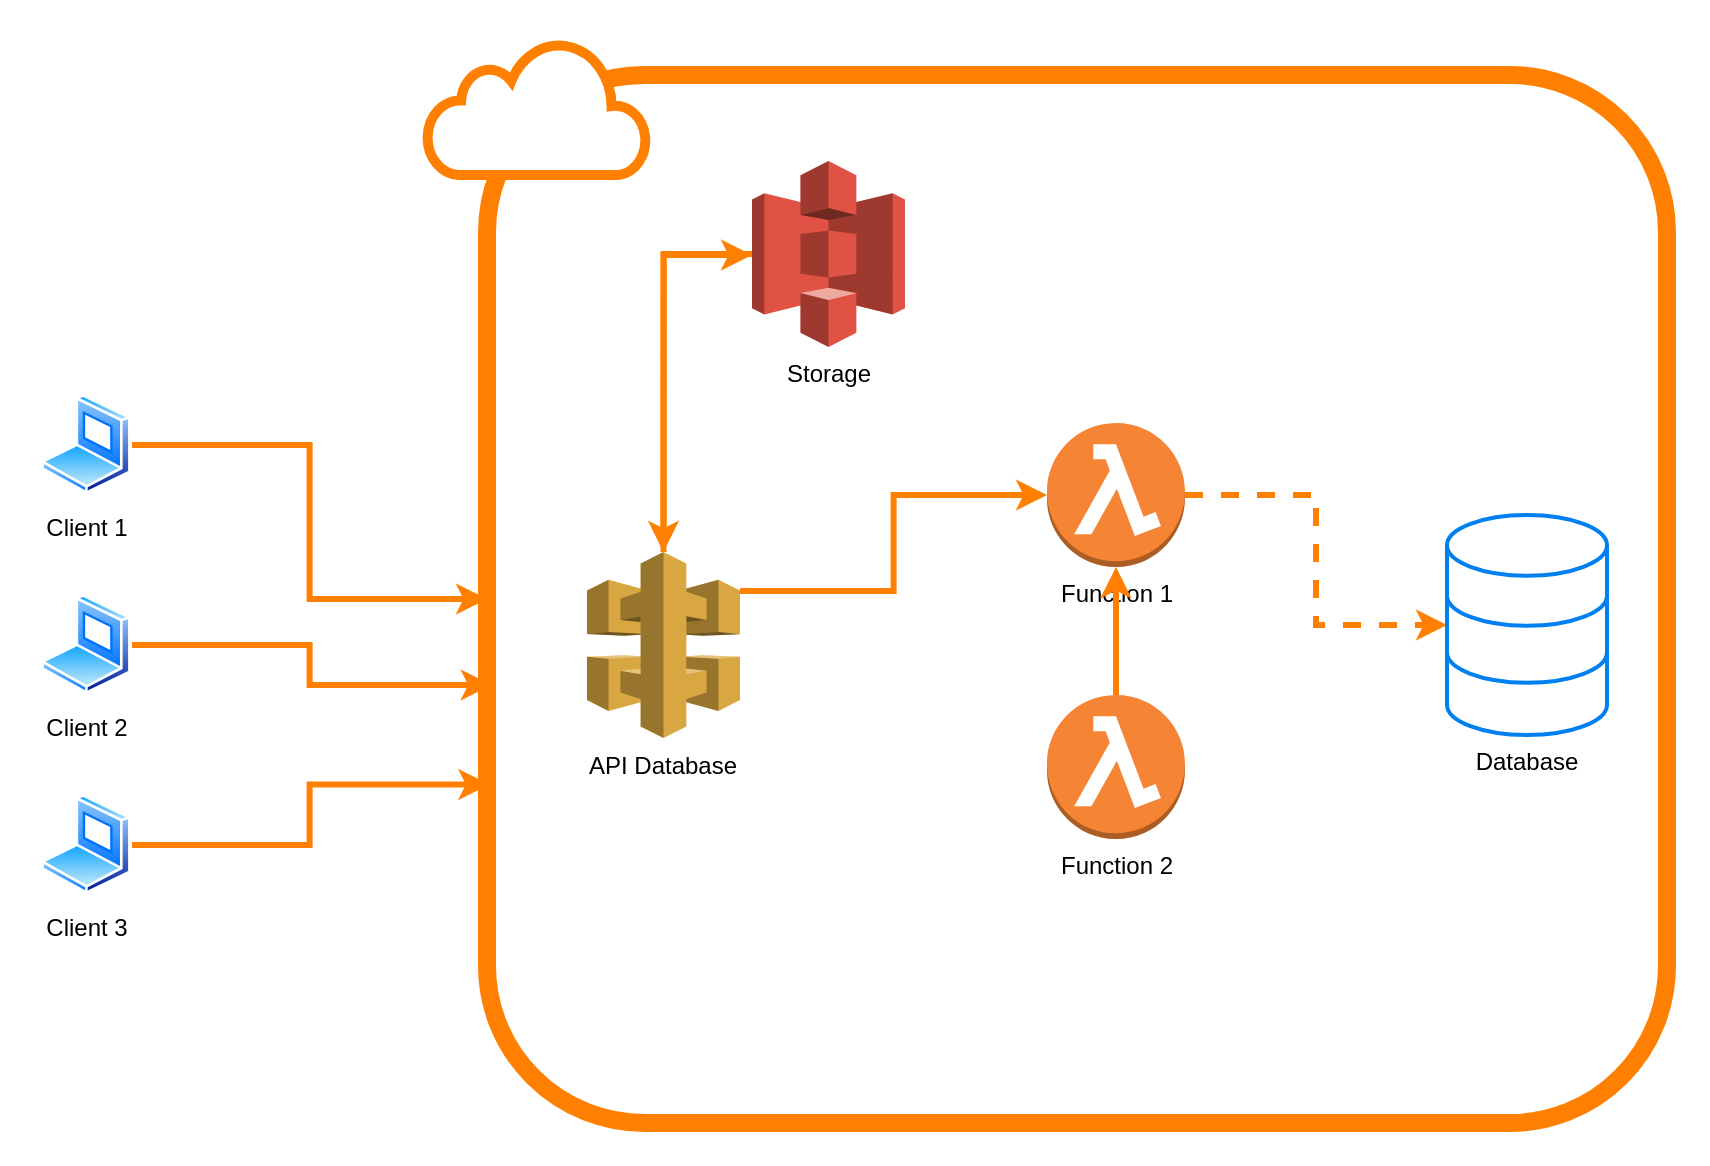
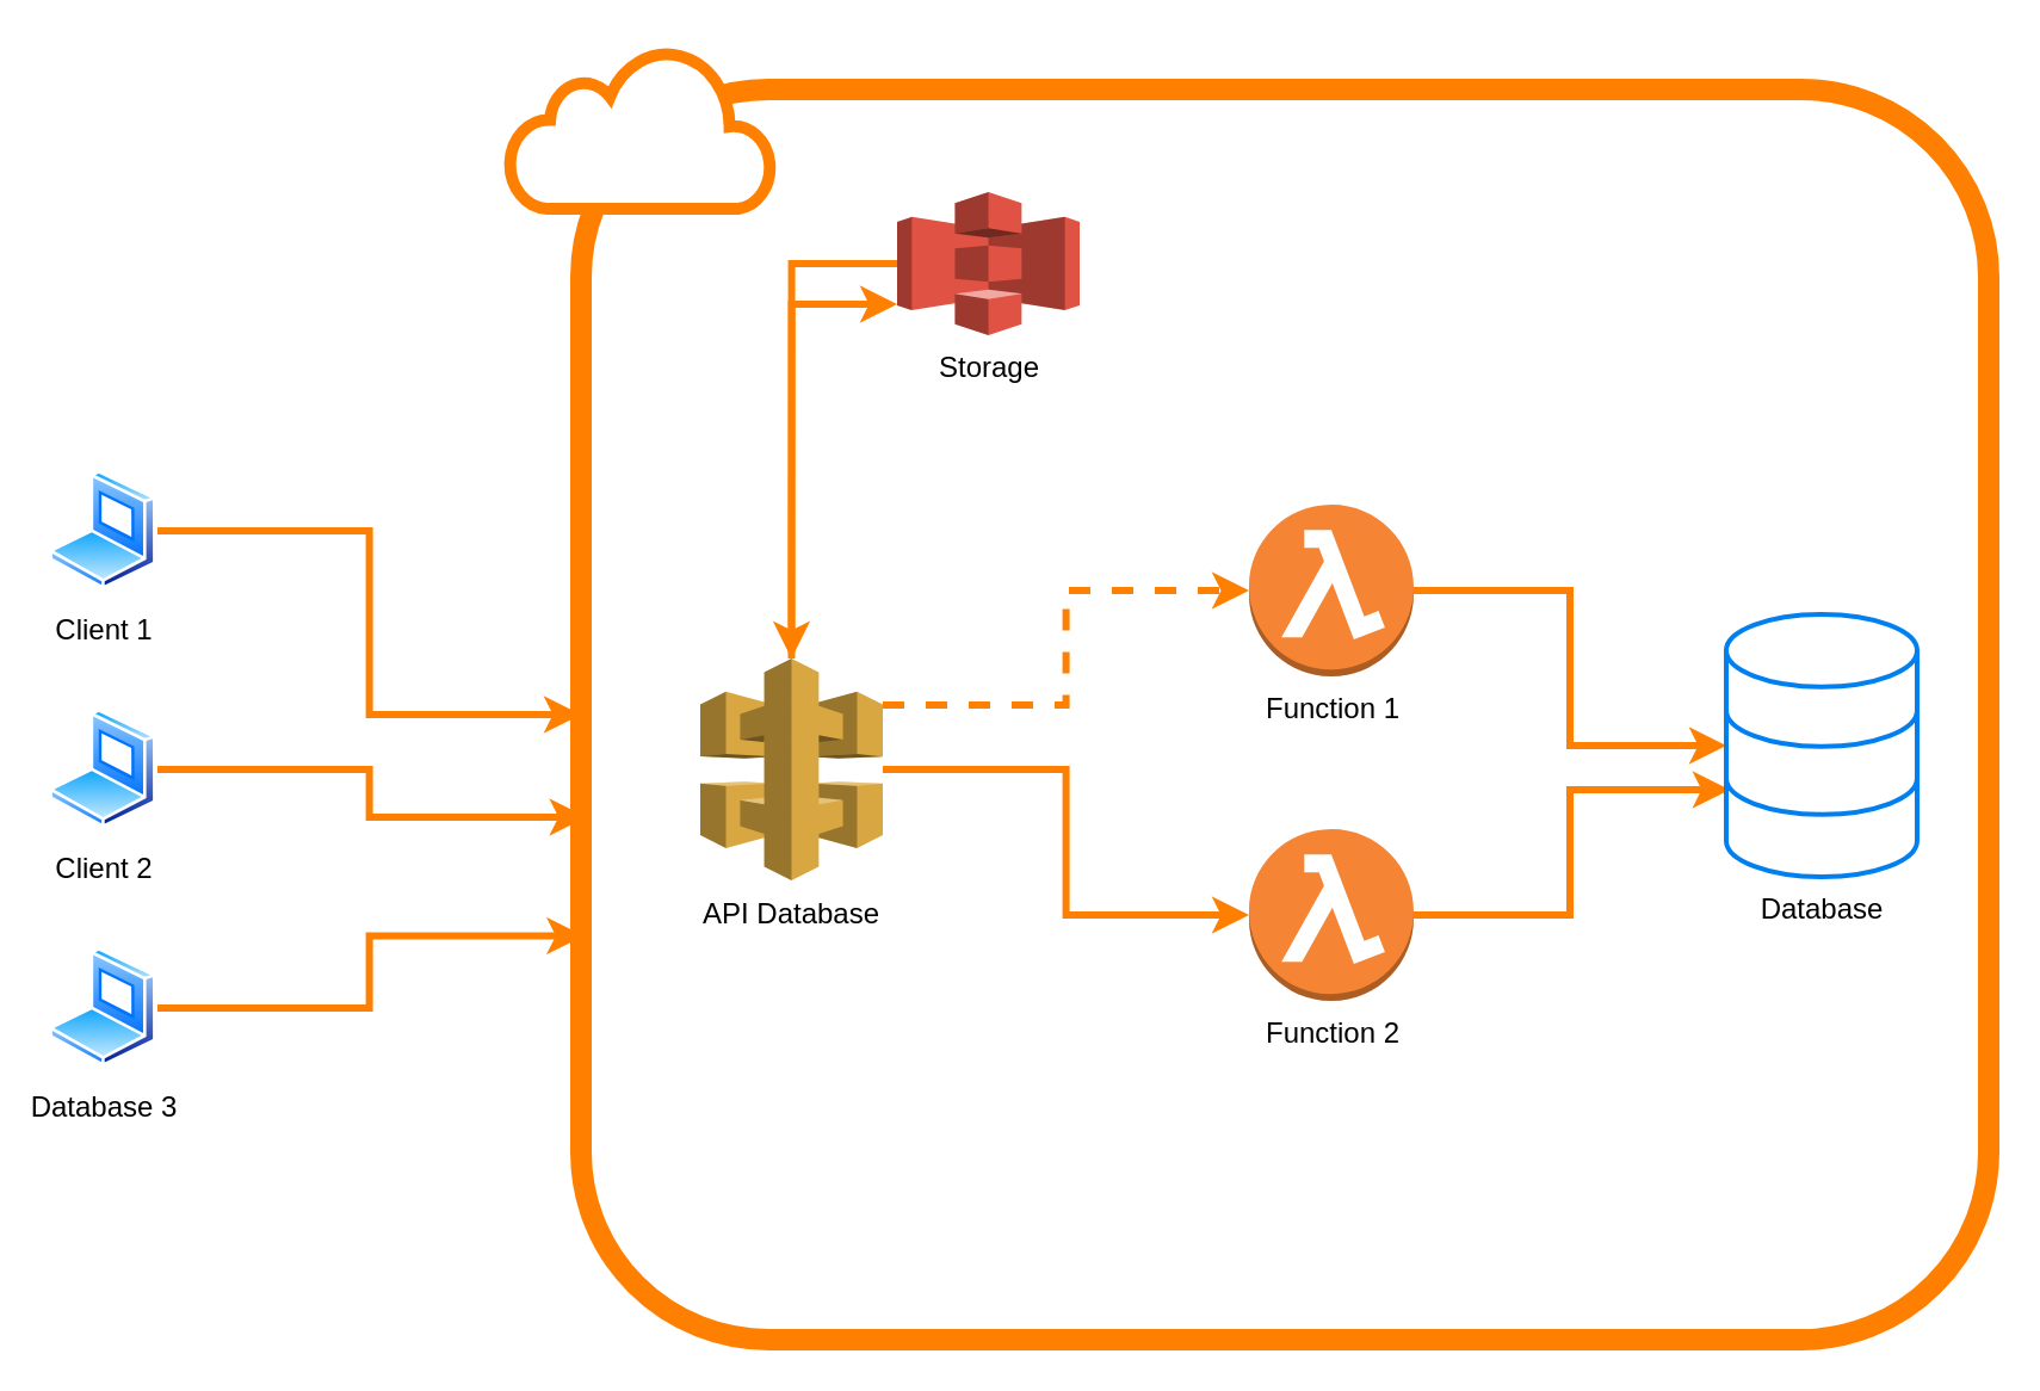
- <mxCell id="18" value="Storage " style="outlineConnect=0;dashed=0;verticalLabelPosition=bottom;verticalAlign=top;align=center;html=1;shape=mxgraph.aws3.s3;fillColor=#E05243;gradientColor=none;fontColor=#000000;" vertex="1" parent="1"><mxGeometry x="375.5" y="80" width="76.5" height="93" as="geometry" /></mxCell>
+ <mxCell id="18" value="Storage " style="outlineConnect=0;dashed=0;verticalLabelPosition=bottom;verticalAlign=top;align=center;html=1;shape=mxgraph.aws3.s3;fillColor=#E05243;gradientColor=none;fontColor=#000000;" vertex="1" parent="1"><mxGeometry x="375.5" y="80" width="76.5" height="60" as="geometry" /></mxCell>
- <mxCell id="13" style="edgeStyle=orthogonalEdgeStyle;rounded=0;orthogonalLoop=1;jettySize=auto;html=1;strokeColor=#FF8000;fontColor=#000000;strokeWidth=3;dashed=1;" edge="1" parent="1" source="14" target="20"><mxGeometry relative="1" as="geometry" /></mxCell>
+ <mxCell id="13" style="edgeStyle=orthogonalEdgeStyle;rounded=0;orthogonalLoop=1;jettySize=auto;html=1;strokeColor=#FF8000;fontColor=#000000;strokeWidth=3;" edge="1" parent="1" source="14" target="20"><mxGeometry relative="1" as="geometry" /></mxCell>
- <mxCell id="5" style="edgeStyle=orthogonalEdgeStyle;rounded=0;orthogonalLoop=1;jettySize=auto;html=1;exitX=1;exitY=0.21;exitDx=0;exitDy=0;exitPerimeter=0;entryX=0;entryY=0.5;entryDx=0;entryDy=0;entryPerimeter=0;strokeColor=#FF8000;strokeWidth=3;" edge="1" parent="1" source="8" target="14"><mxGeometry relative="1" as="geometry"><mxPoint x="473" y="207" as="targetPoint" /></mxGeometry></mxCell>
+ <mxCell id="5" style="edgeStyle=orthogonalEdgeStyle;rounded=0;orthogonalLoop=1;jettySize=auto;html=1;exitX=1;exitY=0.21;exitDx=0;exitDy=0;exitPerimeter=0;entryX=0;entryY=0.5;entryDx=0;entryDy=0;entryPerimeter=0;strokeColor=#FF8000;strokeWidth=3;dashed=1;" edge="1" parent="1" source="8" target="14"><mxGeometry relative="1" as="geometry"><mxPoint x="473" y="207" as="targetPoint" /></mxGeometry></mxCell>
- <mxCell id="15" style="edgeStyle=orthogonalEdgeStyle;rounded=0;orthogonalLoop=1;jettySize=auto;html=1;strokeColor=#FF8000;fontColor=#000000;strokeWidth=3;" edge="1" parent="1" source="16" target="14"><mxGeometry relative="1" as="geometry" /></mxCell>
+ <mxCell id="15" style="edgeStyle=orthogonalEdgeStyle;rounded=0;orthogonalLoop=1;jettySize=auto;html=1;entryX=0.018;entryY=0.668;entryDx=0;entryDy=0;entryPerimeter=0;strokeColor=#FF8000;fontColor=#000000;strokeWidth=3;" edge="1" parent="1" source="16" target="20"><mxGeometry relative="1" as="geometry" /></mxCell>
+ <mxCell id="6" style="edgeStyle=orthogonalEdgeStyle;rounded=0;orthogonalLoop=1;jettySize=auto;html=1;entryX=0;entryY=0.5;entryDx=0;entryDy=0;entryPerimeter=0;strokeColor=#FF8000;strokeWidth=3;" edge="1" parent="1" source="8" target="16"><mxGeometry relative="1" as="geometry" /></mxCell>
- <mxCell id="4" value="Client 3" style="aspect=fixed;perimeter=ellipsePerimeter;html=1;align=center;shadow=0;dashed=0;spacingTop=3;image;image=img/lib/active_directory/laptop_client.svg;" vertex="1" parent="1"><mxGeometry x="20.5" y="397" width="45" height="50" as="geometry" /></mxCell>
+ <mxCell id="4" value="Database 3" style="aspect=fixed;perimeter=ellipsePerimeter;html=1;align=center;shadow=0;dashed=0;spacingTop=3;image;image=img/lib/active_directory/laptop_client.svg;" vertex="1" parent="1"><mxGeometry x="20.5" y="397" width="45" height="50" as="geometry" /></mxCell>
